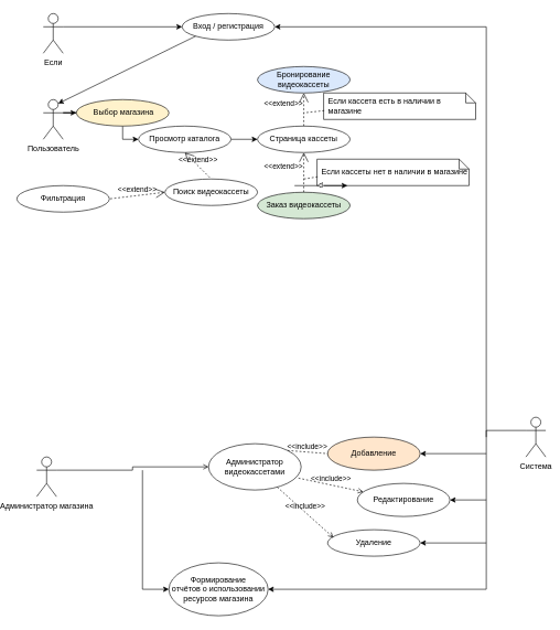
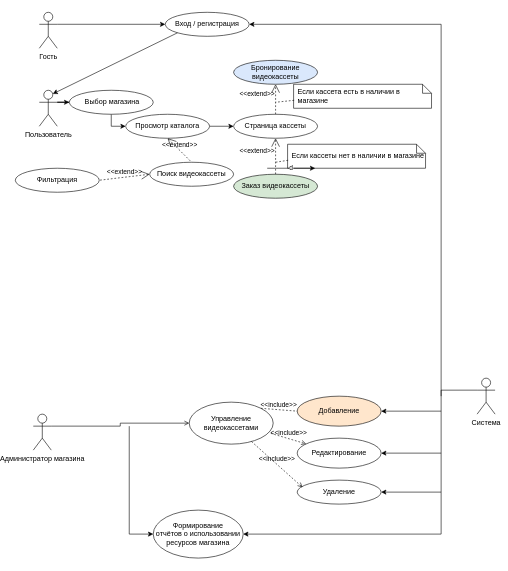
- <mxCell id="5" value="Если" style="shape=umlActor;verticalLabelPosition=bottom;verticalAlign=top;html=1;outlineConnect=0;" parent="1" vertex="1"><mxGeometry x="60" y="20" width="30" height="60" as="geometry" /></mxCell>
+ <mxCell id="5" value="Гость" style="shape=umlActor;verticalLabelPosition=bottom;verticalAlign=top;html=1;outlineConnect=0;" parent="1" vertex="1"><mxGeometry x="60" y="20" width="30" height="60" as="geometry" /></mxCell>
- <mxCell id="26" value="&amp;nbsp;Выбор магазина" style="ellipse;whiteSpace=wrap;html=1;fillColor=#fff2cc;" parent="1" vertex="1"><mxGeometry x="110" y="150" width="140" height="40" as="geometry" /></mxCell>
+ <mxCell id="26" value="&amp;nbsp;Выбор магазина" style="ellipse;whiteSpace=wrap;html=1;" parent="1" vertex="1"><mxGeometry x="110" y="150" width="140" height="40" as="geometry" /></mxCell>
- <mxCell id="10" value="Администратор видеокассетами" style="ellipse;whiteSpace=wrap;html=1;" parent="1" vertex="1"><mxGeometry x="310" y="670" width="140" height="70" as="geometry" /></mxCell>
+ <mxCell id="10" value="Управление видеокассетами" style="ellipse;whiteSpace=wrap;html=1;" parent="1" vertex="1"><mxGeometry x="310" y="670" width="140" height="70" as="geometry" /></mxCell>
- <mxCell id="15" value="Редактирование" style="ellipse;whiteSpace=wrap;html=1;" parent="1" vertex="1"><mxGeometry x="535" y="730" width="140" height="50" as="geometry" /></mxCell>
+ <mxCell id="15" value="Редактирование" style="ellipse;whiteSpace=wrap;html=1;" parent="1" vertex="1"><mxGeometry x="490" y="730" width="140" height="50" as="geometry" /></mxCell>
